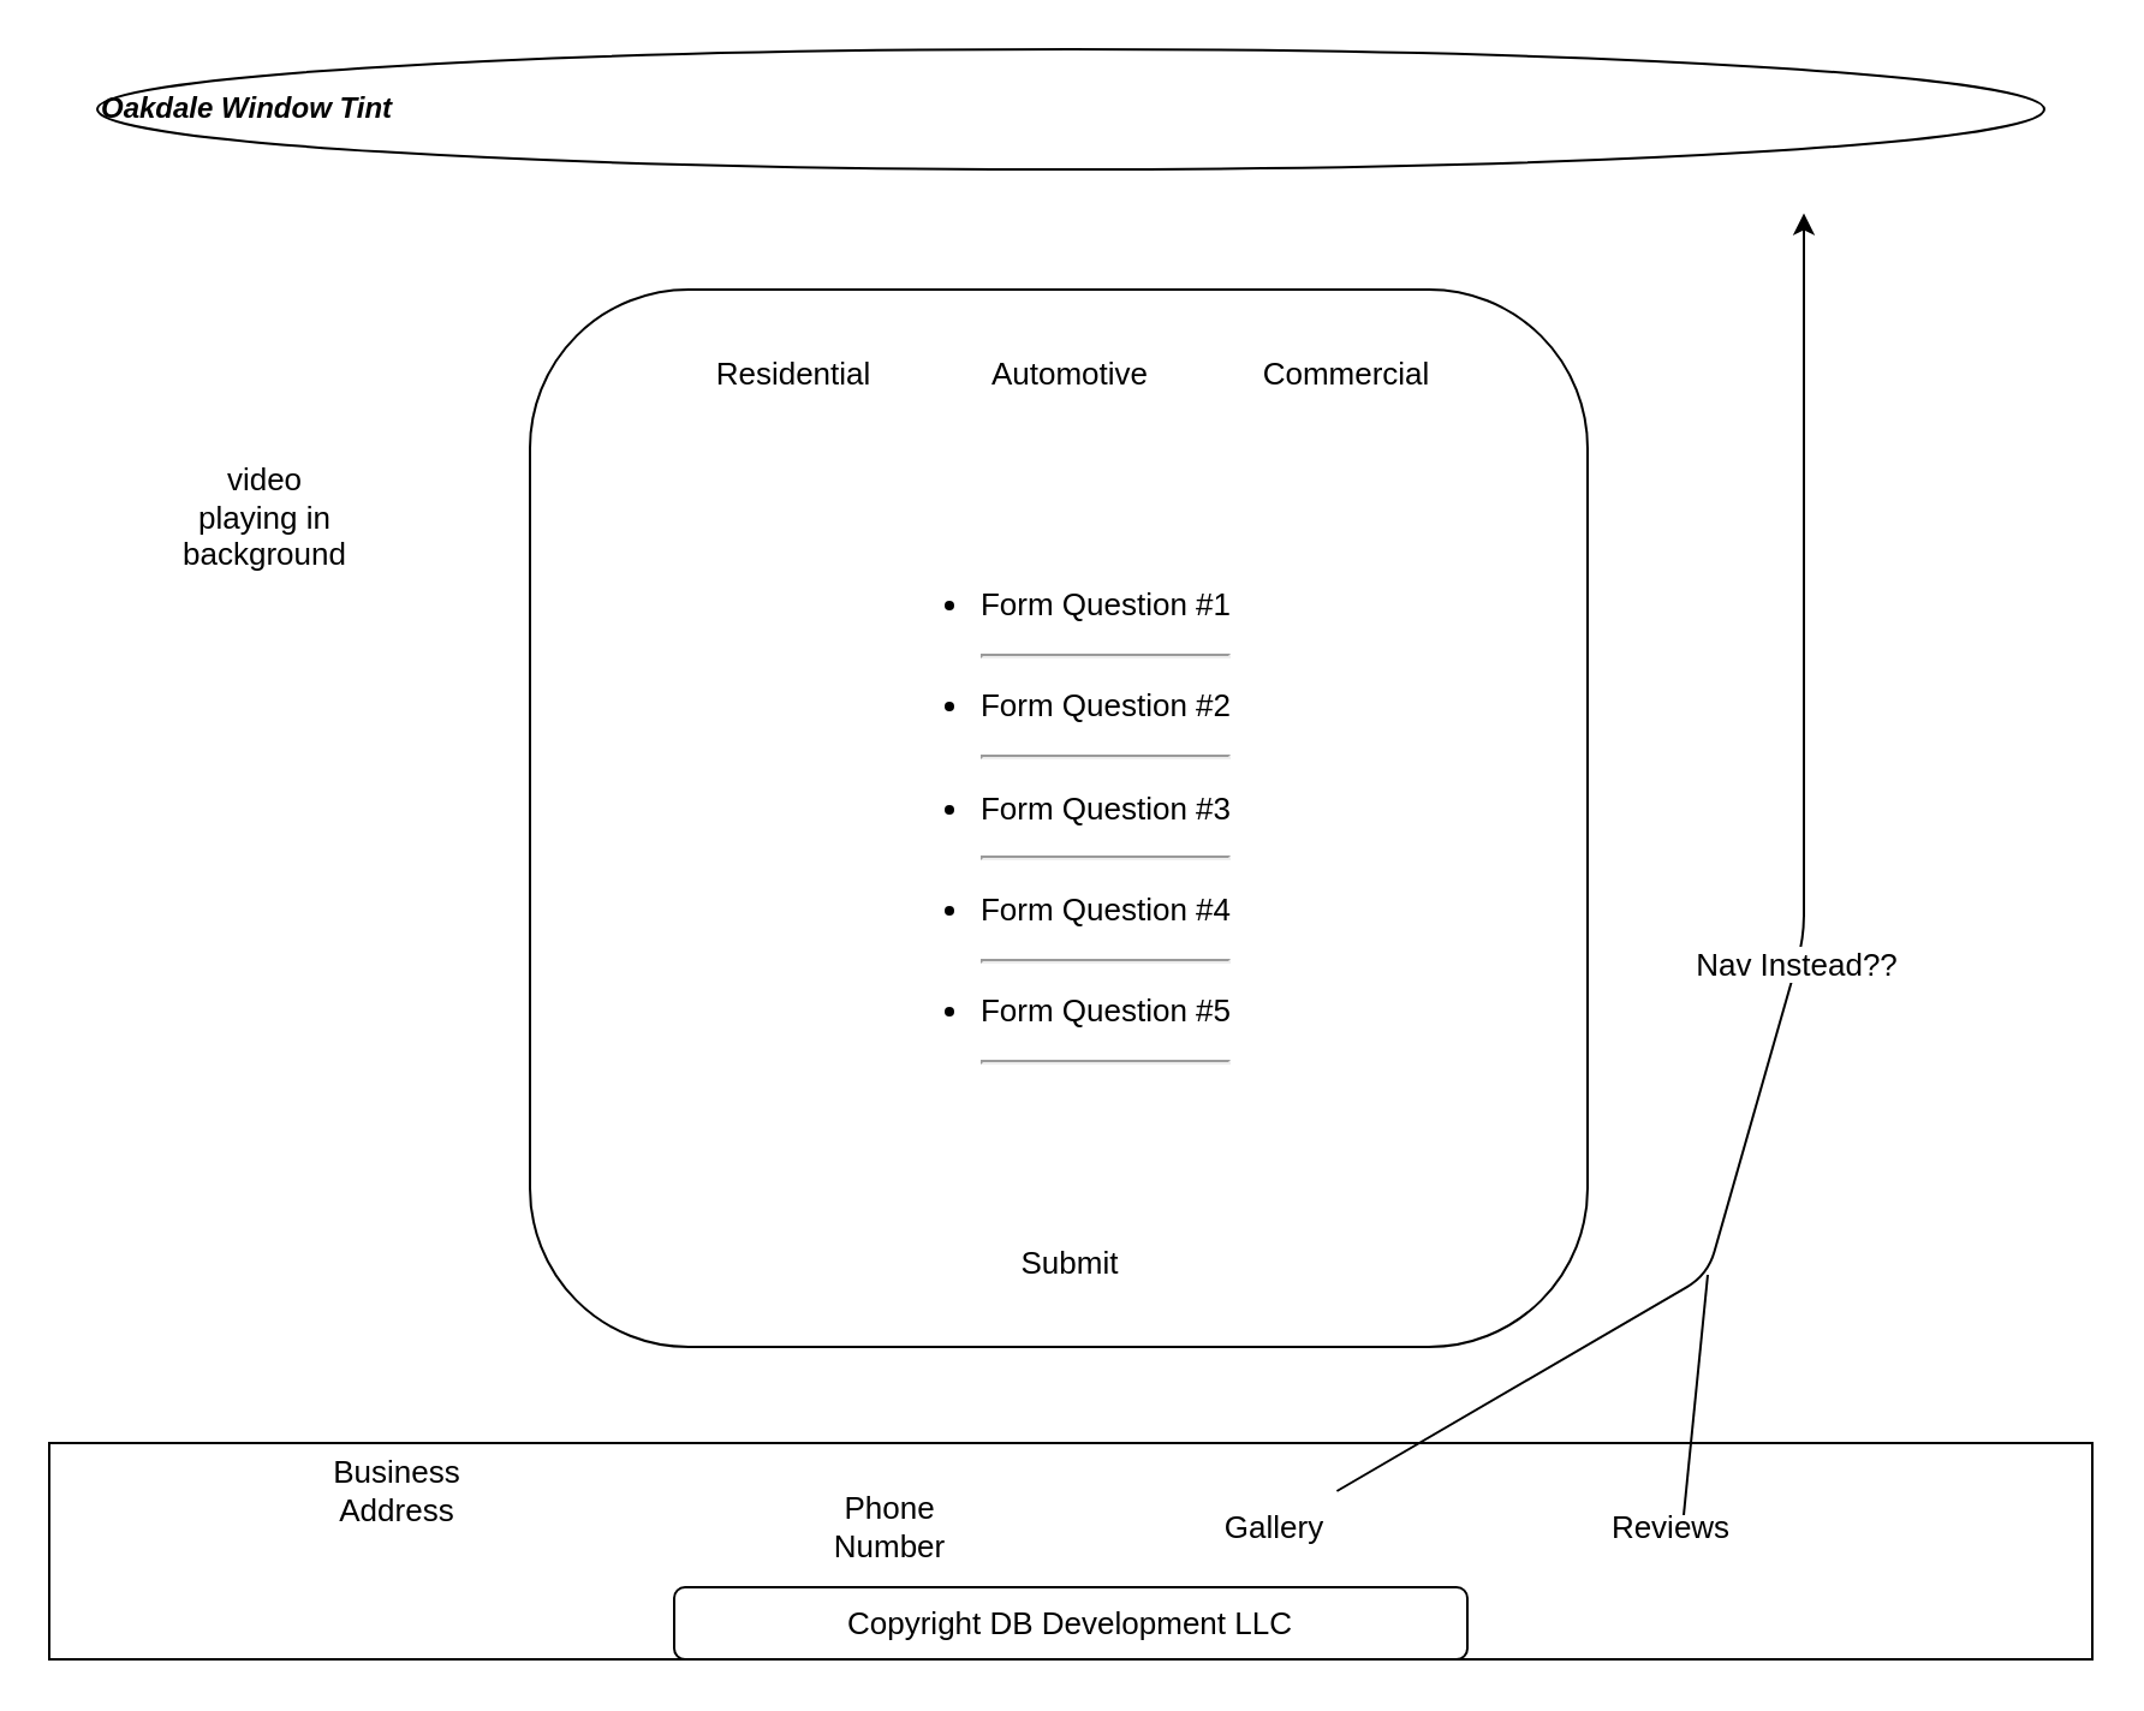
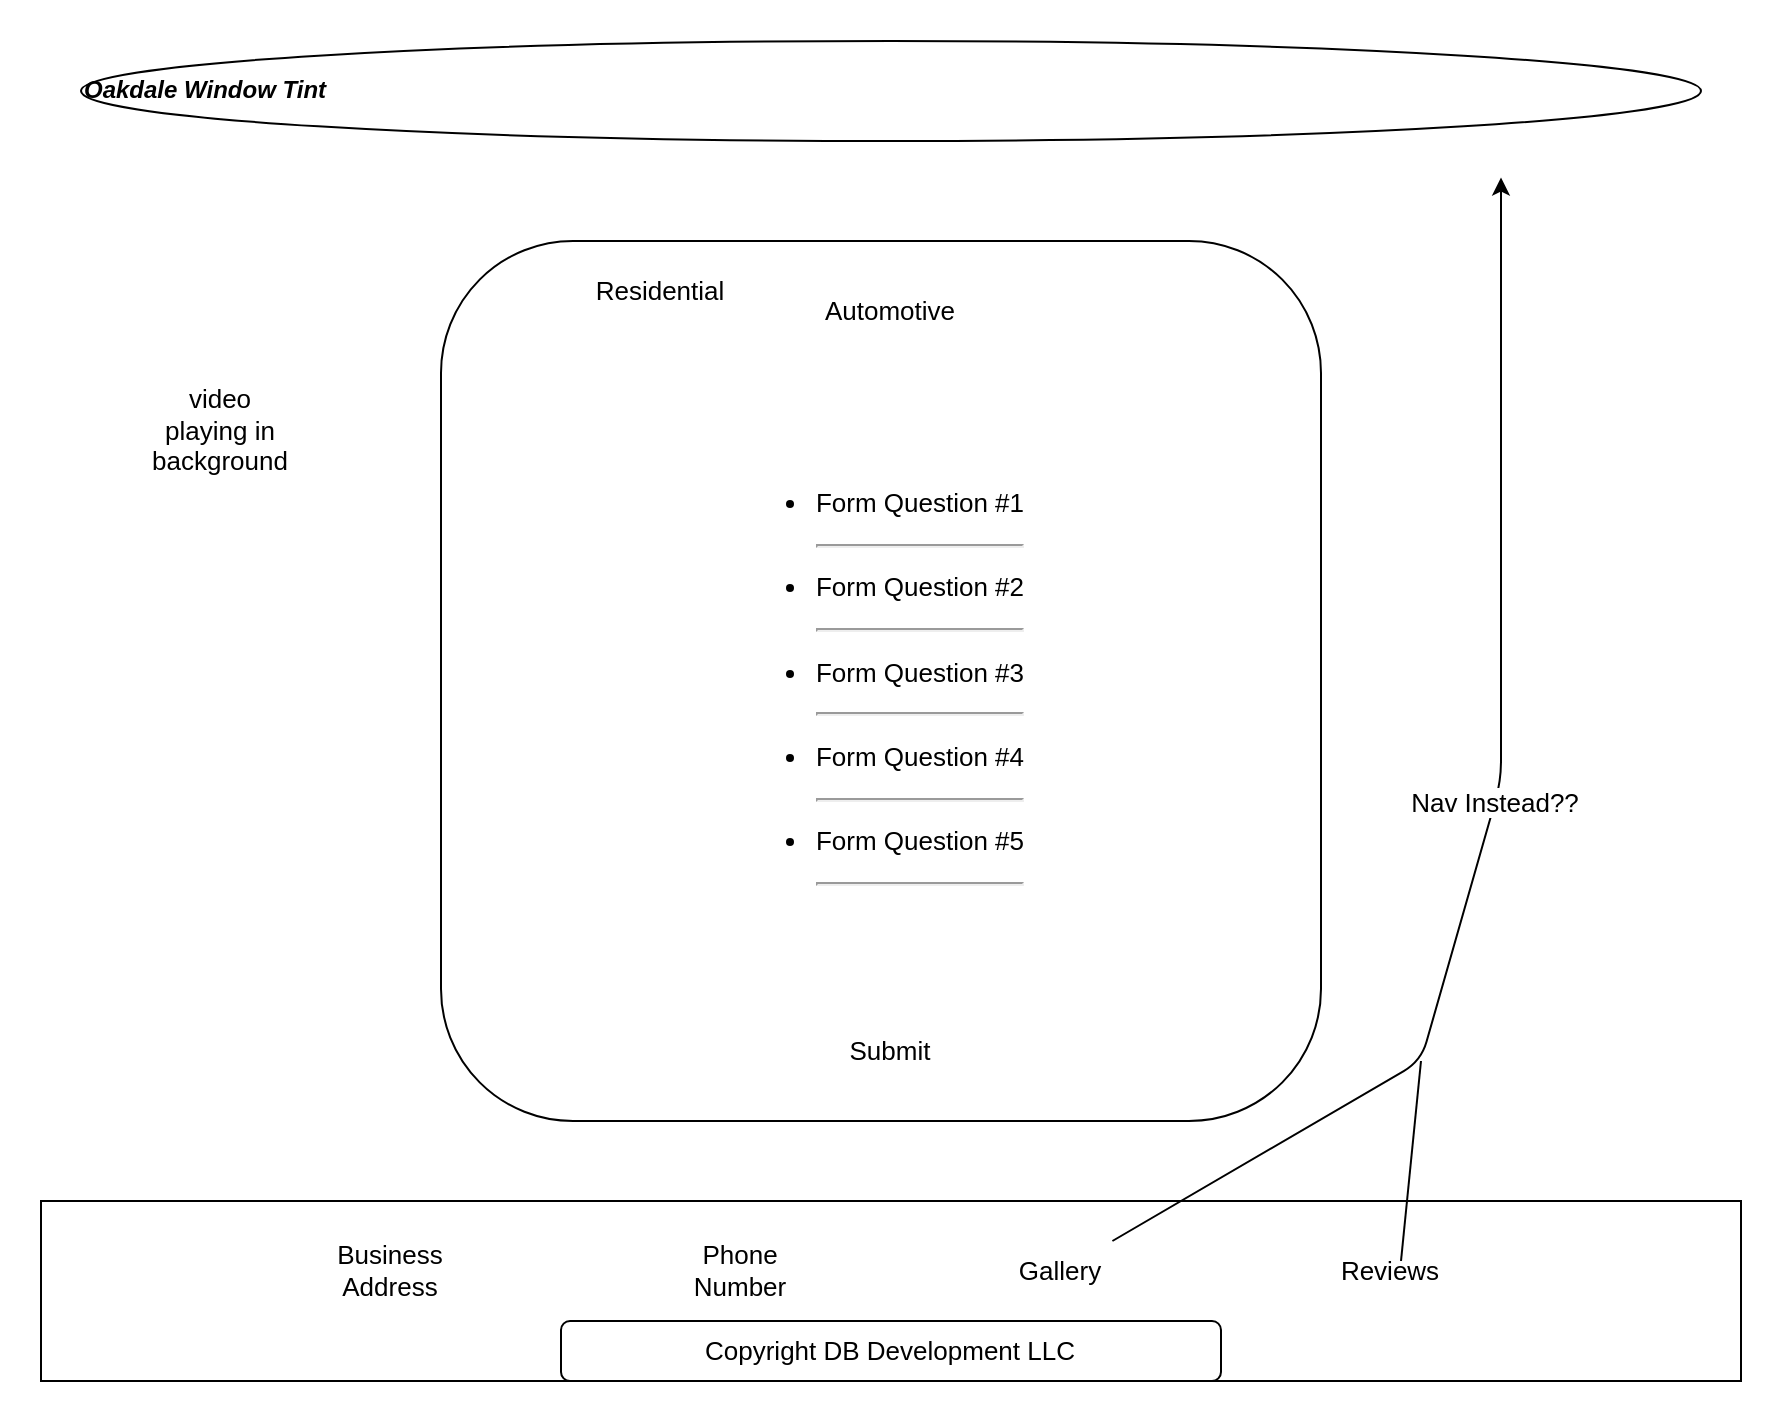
- <mxCell id="4" value="Residential" style="text;html=1;strokeColor=none;fillColor=none;align=center;verticalAlign=middle;whiteSpace=wrap;rounded=0;fontSize=13;" parent="1" vertex="1"><mxGeometry x="300" y="140" width="60" height="30" as="geometry" /></mxCell>
+ <mxCell id="4" value="Residential" style="text;html=1;strokeColor=none;fillColor=none;align=center;verticalAlign=middle;whiteSpace=wrap;rounded=0;fontSize=13;" parent="1" vertex="1"><mxGeometry x="300" y="130" width="60" height="30" as="geometry" /></mxCell>
- <mxCell id="6" value="Commercial" style="text;html=1;strokeColor=none;fillColor=none;align=center;verticalAlign=middle;whiteSpace=wrap;rounded=0;fontSize=13;" parent="1" vertex="1"><mxGeometry x="530" y="140" width="60" height="30" as="geometry" /></mxCell>
- <mxCell id="9" value="Business Address" style="text;html=1;strokeColor=none;fillColor=none;align=center;verticalAlign=middle;whiteSpace=wrap;rounded=0;fontSize=13;" parent="1" vertex="1"><mxGeometry x="135" y="605" width="60" height="30" as="geometry" /></mxCell>
+ <mxCell id="9" value="Business Address" style="text;html=1;strokeColor=none;fillColor=none;align=center;verticalAlign=middle;whiteSpace=wrap;rounded=0;fontSize=13;" parent="1" vertex="1"><mxGeometry x="165" y="620" width="60" height="30" as="geometry" /></mxCell>
